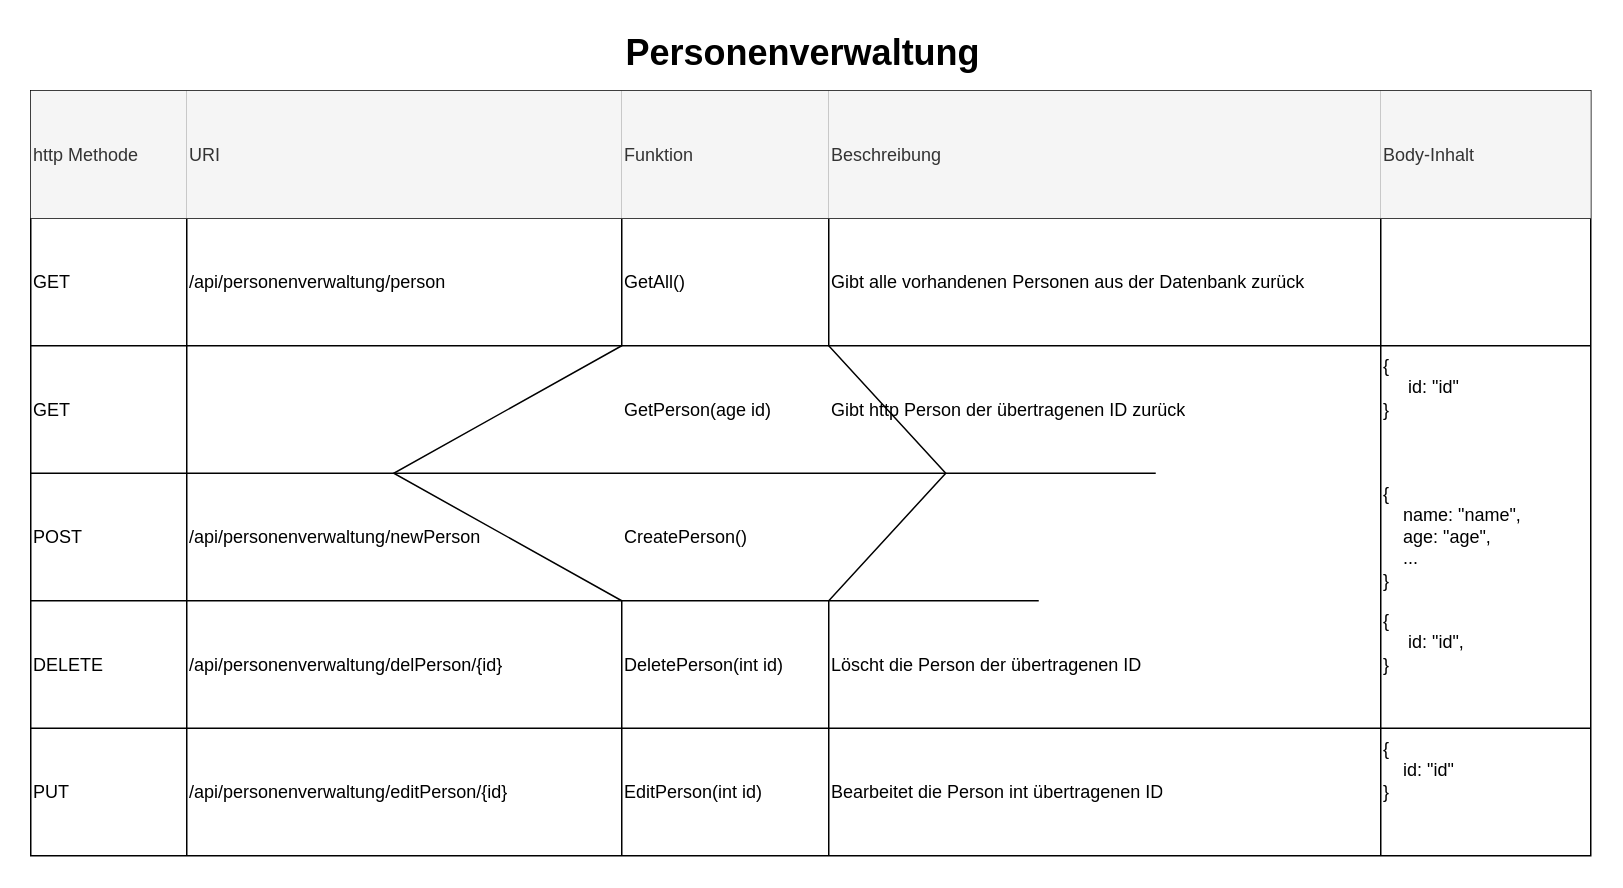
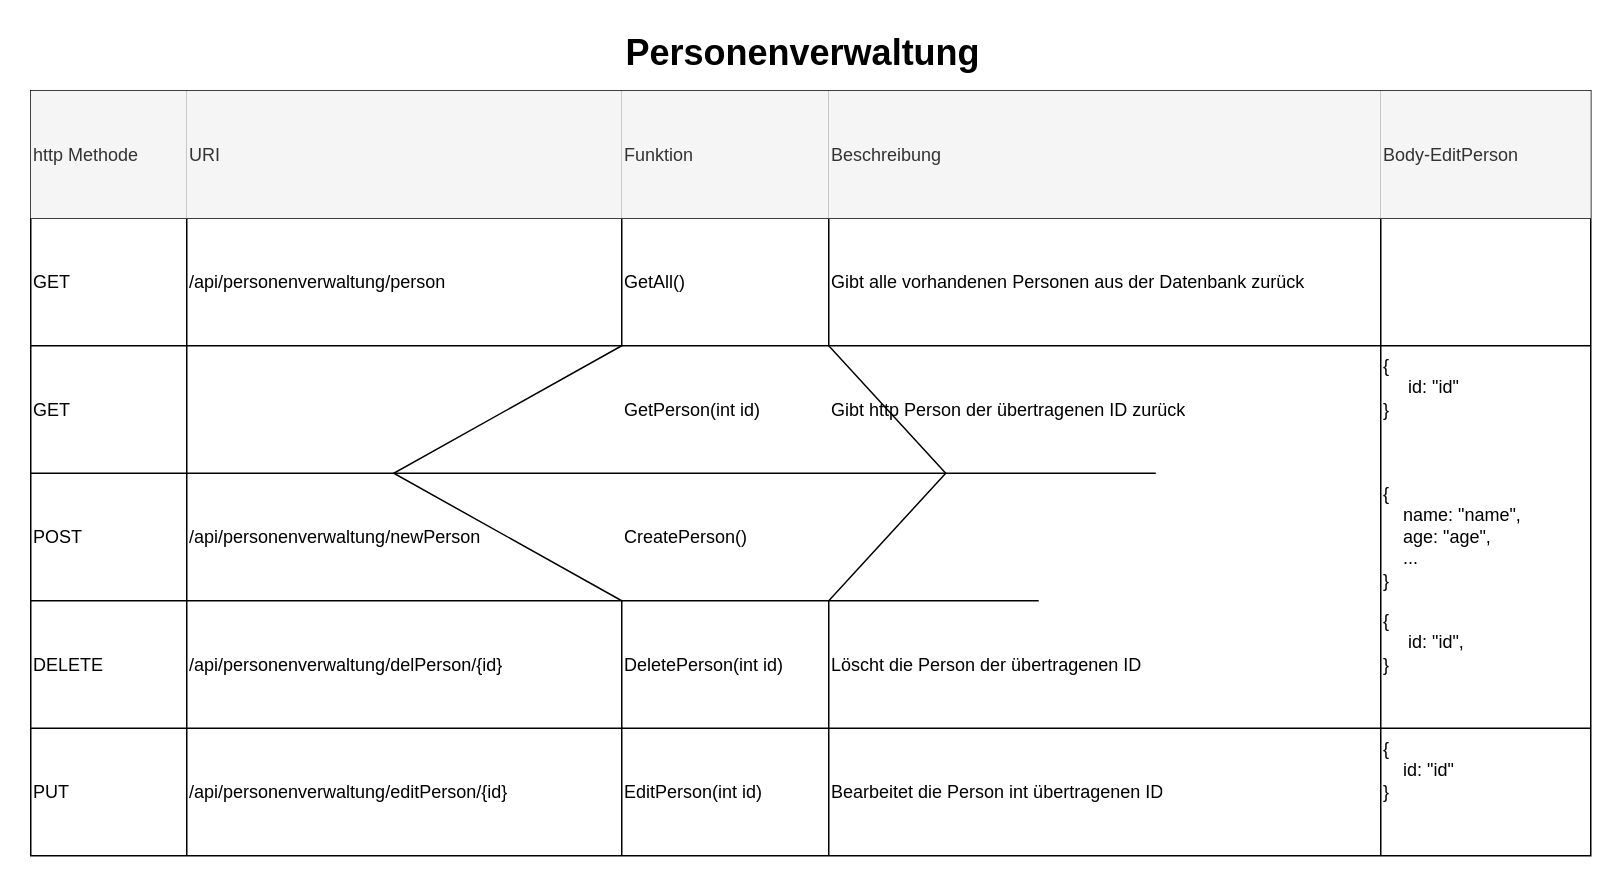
- <mxCell id="8" value="Body-Inhalt" style="shape=partialRectangle;html=1;whiteSpace=wrap;connectable=0;fillColor=#f5f5f5;top=0;left=0;bottom=0;right=0;overflow=hidden;strokeColor=#666666;fontColor=#333333;align=left;" parent="3" vertex="1"><mxGeometry x="900" width="140" height="85" as="geometry" /></mxCell>
+ <mxCell id="8" value="Body-EditPerson" style="shape=partialRectangle;html=1;whiteSpace=wrap;connectable=0;fillColor=#f5f5f5;top=0;left=0;bottom=0;right=0;overflow=hidden;strokeColor=#666666;fontColor=#333333;align=left;" parent="3" vertex="1"><mxGeometry x="900" width="140" height="85" as="geometry" /></mxCell>
- <mxCell id="17" value="GetPerson(age id)" style="shape=partialRectangle;html=1;whiteSpace=wrap;connectable=0;fillColor=none;top=0;left=0;bottom=0;right=0;overflow=hidden;align=left;" parent="15" vertex="1"><mxGeometry x="394" width="138" height="85" as="geometry" /></mxCell>
+ <mxCell id="17" value="GetPerson(int id)" style="shape=partialRectangle;html=1;whiteSpace=wrap;connectable=0;fillColor=none;top=0;left=0;bottom=0;right=0;overflow=hidden;align=left;" parent="15" vertex="1"><mxGeometry x="394" width="138" height="85" as="geometry" /></mxCell>
